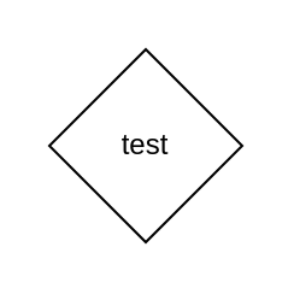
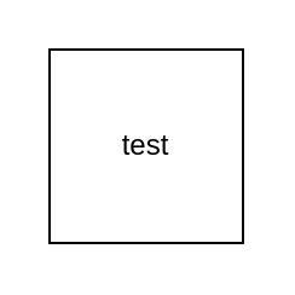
- <mxCell id="2" value="test&lt;br&gt;" style="rhombus;whiteSpace=wrap;html=1;aspect=fixed;" vertex="1" parent="1"><mxGeometry x="20" y="20" width="80" height="80" as="geometry" /></mxCell>
+ <mxCell id="2" value="test&lt;br&gt;" style="whiteSpace=wrap;html=1;aspect=fixed;" vertex="1" parent="1"><mxGeometry x="20" y="20" width="80" height="80" as="geometry" /></mxCell>
